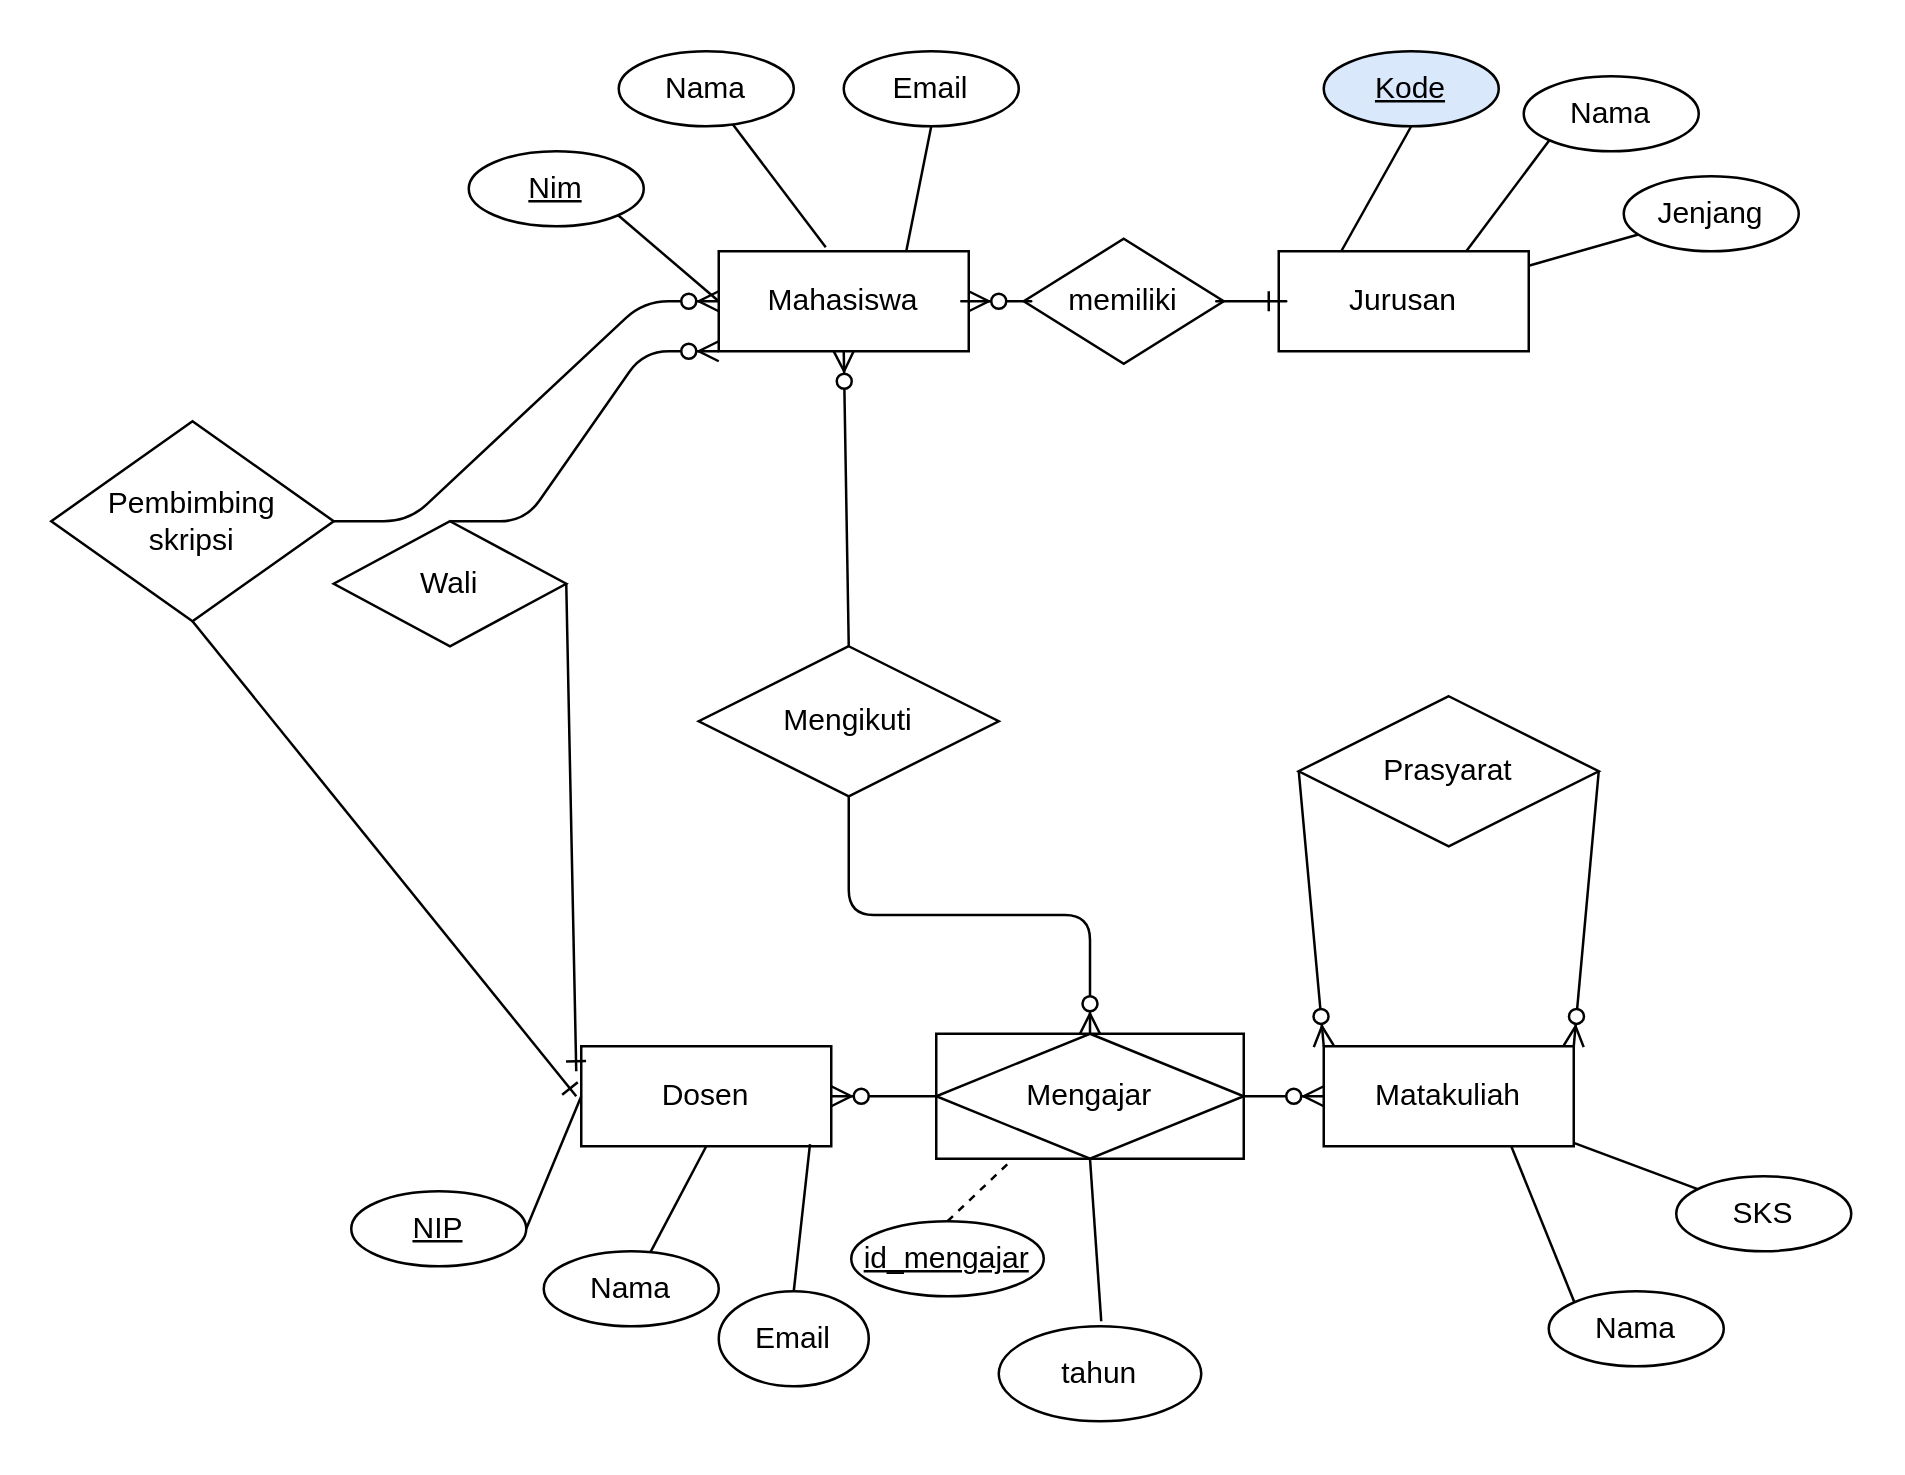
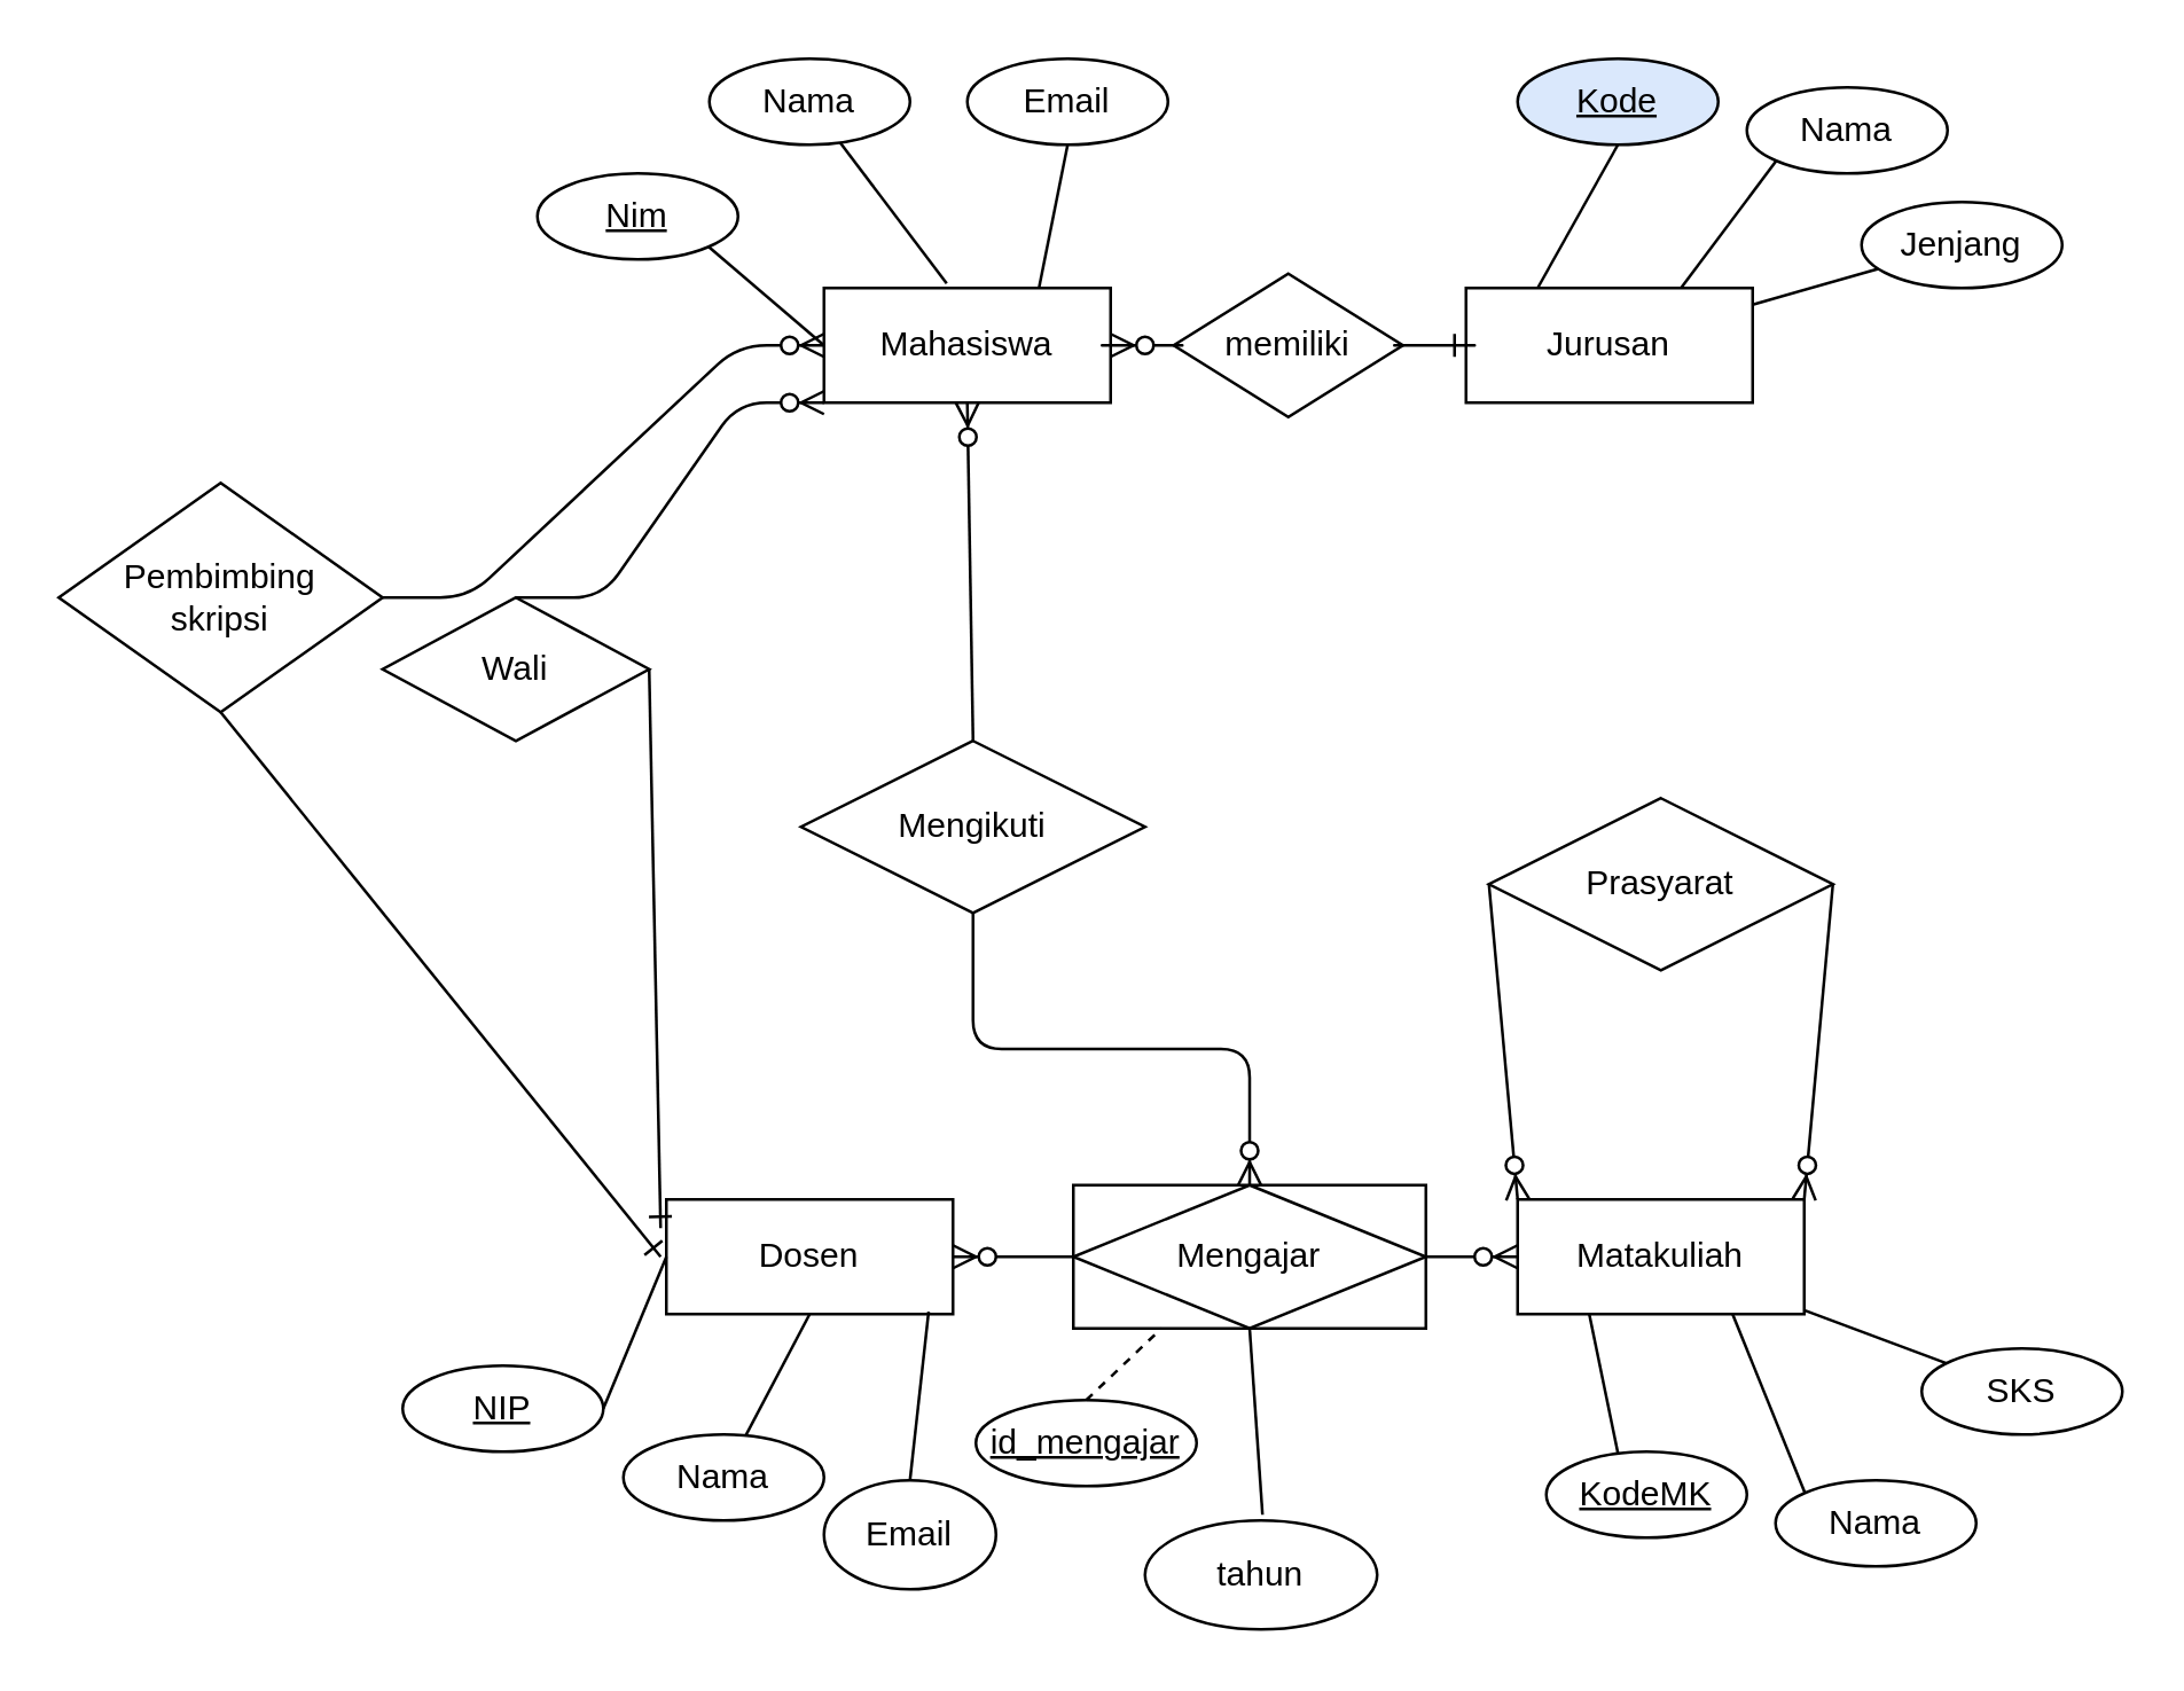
+ <mxCell id="31" style="html=1;entryX=0.25;entryY=1;entryDx=0;entryDy=0;endArrow=none;endFill=0;exitX=0.357;exitY=0.016;exitDx=0;exitDy=0;exitPerimeter=0;" parent="1" source="25" target="21" edge="1"><mxGeometry relative="1" as="geometry"><mxPoint x="437" y="398" as="sourcePoint" /><mxPoint x="307" y="458" as="targetPoint" /></mxGeometry></mxCell>
+ <mxCell id="25" value="&lt;u&gt;KodeMK&lt;/u&gt;" style="ellipse;whiteSpace=wrap;html=1;align=center;" parent="1" vertex="1"><mxGeometry x="539" y="506" width="70" height="30" as="geometry" /></mxCell>
